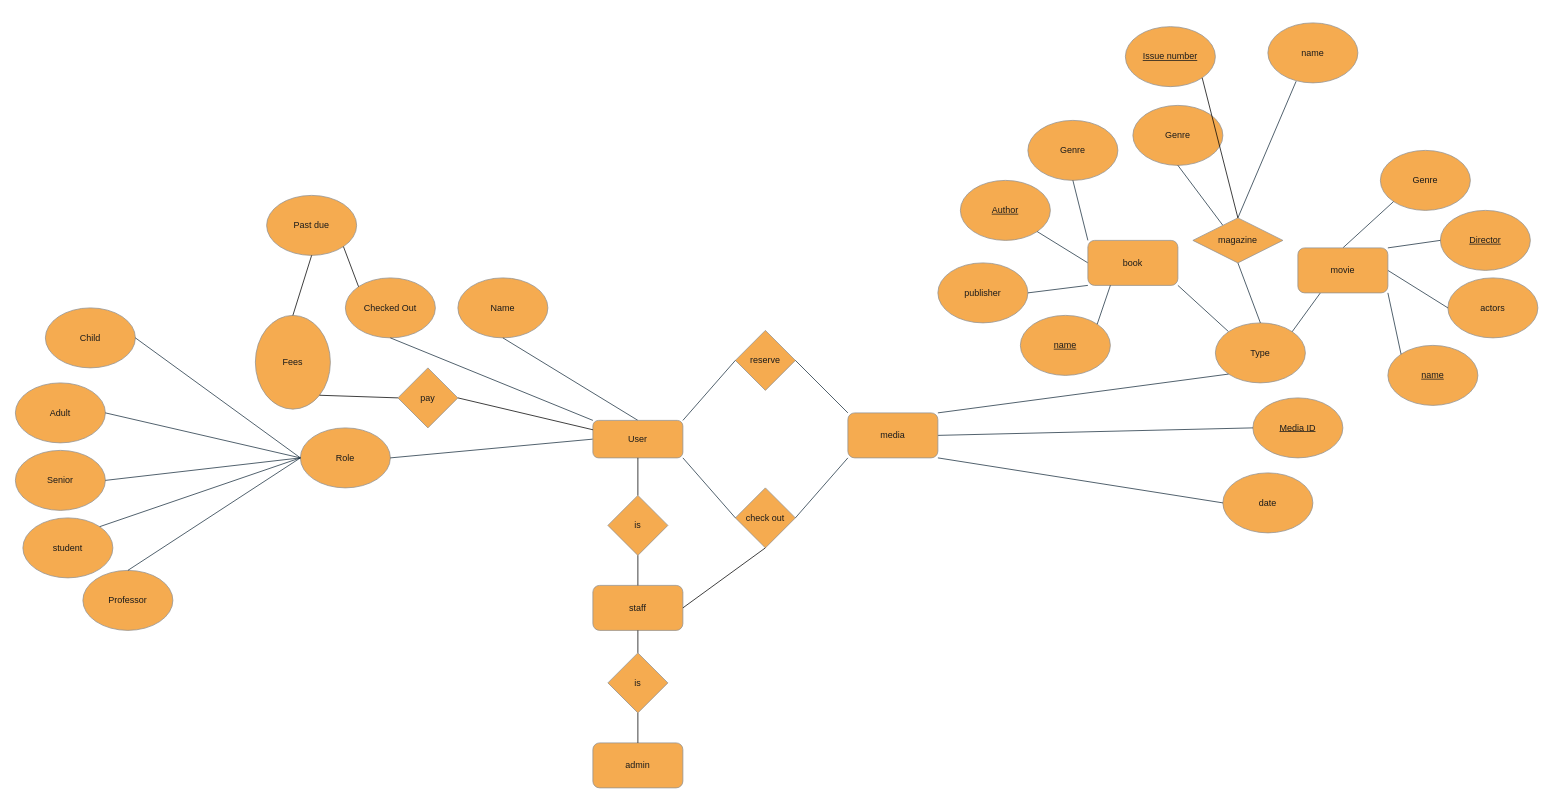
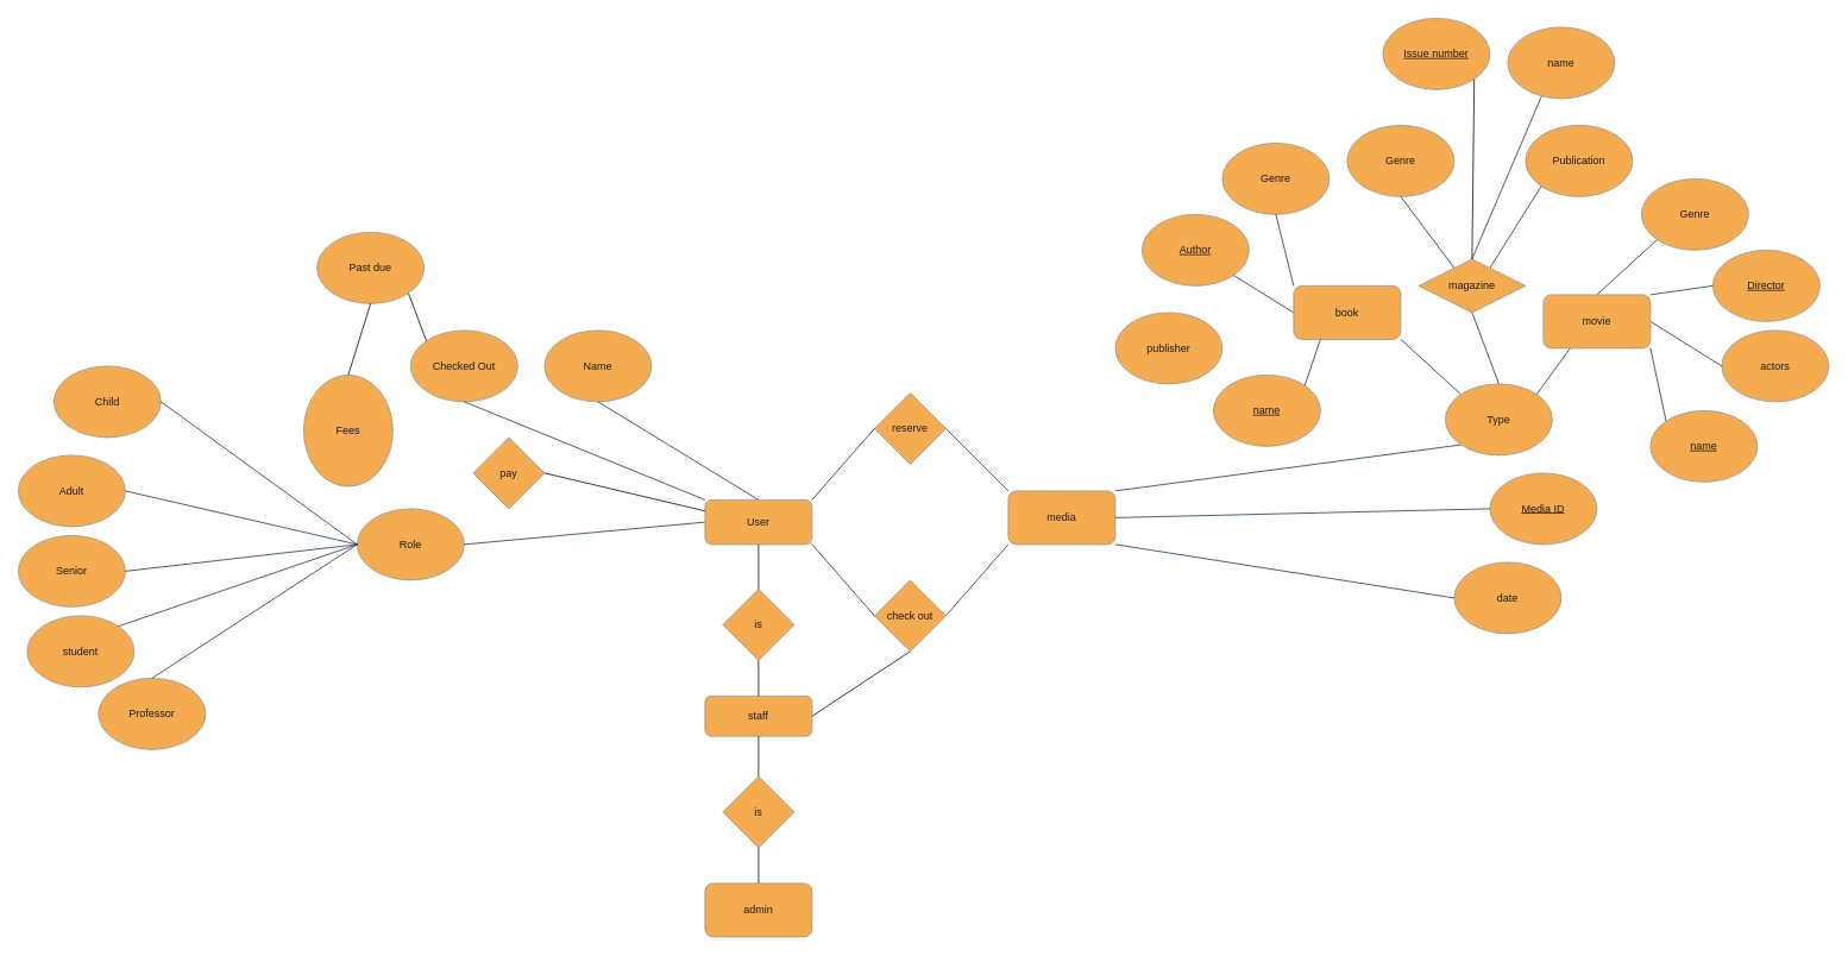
- <mxCell id="67" value="&lt;u&gt;Issue number&lt;/u&gt;" style="ellipse;whiteSpace=wrap;html=1;labelBackgroundColor=none;fillColor=#F5AB50;strokeColor=#909090;fontColor=#1A1A1A;" vertex="1" parent="1"><mxGeometry x="1500" y="35" width="120" height="80" as="geometry" /></mxCell>
+ <mxCell id="67" value="&lt;u&gt;Issue number&lt;/u&gt;" style="ellipse;whiteSpace=wrap;html=1;labelBackgroundColor=none;fillColor=#F5AB50;strokeColor=#909090;fontColor=#1A1A1A;" vertex="1" parent="1"><mxGeometry x="1550" y="20" width="120" height="80" as="geometry" /></mxCell>
+ <mxCell id="12" value="Publication" style="ellipse;whiteSpace=wrap;html=1;labelBackgroundColor=none;fillColor=#F5AB50;strokeColor=#909090;fontColor=#1A1A1A;" parent="1" vertex="1"><mxGeometry x="1710" y="140" width="120" height="80" as="geometry" /></mxCell>
+ <mxCell id="18" value="" style="endArrow=none;html=1;rounded=0;entryX=0;entryY=1;entryDx=0;entryDy=0;exitX=0.75;exitY=0;exitDx=0;exitDy=0;labelBackgroundColor=none;strokeColor=#182E3E;fontColor=default;" parent="1" source="48" target="12" edge="1"><mxGeometry width="50" height="50" relative="1" as="geometry"><mxPoint x="1692.426" y="281.716" as="sourcePoint" /><mxPoint x="1650" y="410" as="targetPoint" /></mxGeometry></mxCell>
- <mxCell id="28" value="" style="endArrow=none;html=1;rounded=0;entryX=1;entryY=0.5;entryDx=0;entryDy=0;exitX=0;exitY=1;exitDx=0;exitDy=0;labelBackgroundColor=none;strokeColor=#182E3E;fontColor=default;" parent="1" source="47" target="27" edge="1"><mxGeometry width="50" height="50" relative="1" as="geometry"><mxPoint x="1457.574" y="378.284" as="sourcePoint" /><mxPoint x="1650" y="410" as="targetPoint" /></mxGeometry></mxCell>
- <mxCell id="73" value="" style="endArrow=none;html=1;rounded=0;exitX=1;exitY=1;exitDx=0;exitDy=0;entryX=0;entryY=0.5;entryDx=0;entryDy=0;" edge="1" parent="1" source="69" target="57"><mxGeometry width="50" height="50" relative="1" as="geometry"><mxPoint x="810" y="420" as="sourcePoint" /><mxPoint x="860" y="370" as="targetPoint" /></mxGeometry></mxCell>
- <mxCell id="45" value="&lt;span style=&quot;font-weight: normal;&quot;&gt;staff&lt;/span&gt;" style="rounded=1;whiteSpace=wrap;html=1;labelBackgroundColor=none;fillColor=#F5AB50;strokeColor=#909090;fontColor=#1A1A1A;fontStyle=1" parent="1" vertex="1"><mxGeometry x="790" y="780" width="120" height="60" as="geometry" /></mxCell>
+ <mxCell id="45" value="&lt;span style=&quot;font-weight: normal;&quot;&gt;staff&lt;/span&gt;" style="rounded=1;whiteSpace=wrap;html=1;labelBackgroundColor=none;fillColor=#F5AB50;strokeColor=#909090;fontColor=#1A1A1A;fontStyle=1" parent="1" vertex="1"><mxGeometry x="790" y="780" width="120" height="45" as="geometry" /></mxCell>
